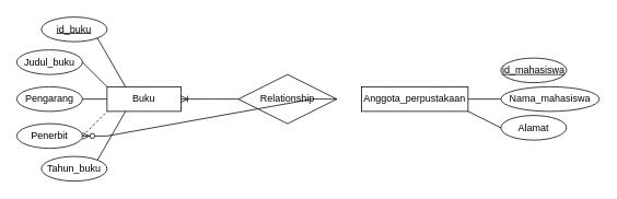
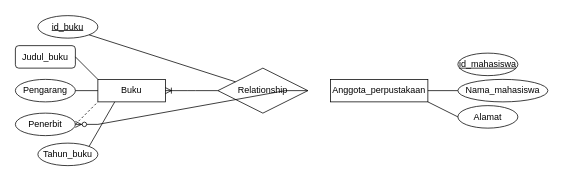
- <mxCell id="12" value="" style="endArrow=none;html=1;rounded=0;exitX=1;exitY=1;exitDx=0;exitDy=0;entryX=0.25;entryY=0;entryDx=0;entryDy=0;" edge="1" parent="1" source="7" target="2"><mxGeometry relative="1" as="geometry"><mxPoint x="180" y="0" as="sourcePoint" /><mxPoint x="340" y="0" as="targetPoint" /></mxGeometry></mxCell>
+ <mxCell id="12" value="" style="endArrow=none;html=1;rounded=0;exitX=1;exitY=1;exitDx=0;exitDy=0;" edge="1" parent="1" source="7" target="3"><mxGeometry relative="1" as="geometry"><mxPoint x="180" y="0" as="sourcePoint" /><mxPoint x="340" y="0" as="targetPoint" /></mxGeometry></mxCell>
- <mxCell id="8" value="Judul_buku" style="ellipse;whiteSpace=wrap;html=1;align=center;" vertex="1" parent="1"><mxGeometry x="20" y="60" width="80" height="30" as="geometry" /></mxCell>
+ <mxCell id="8" value="Judul_buku" style="whiteSpace=wrap;html=1;align=center;rounded=1;" vertex="1" parent="1"><mxGeometry x="20" y="60" width="80" height="30" as="geometry" /></mxCell>
